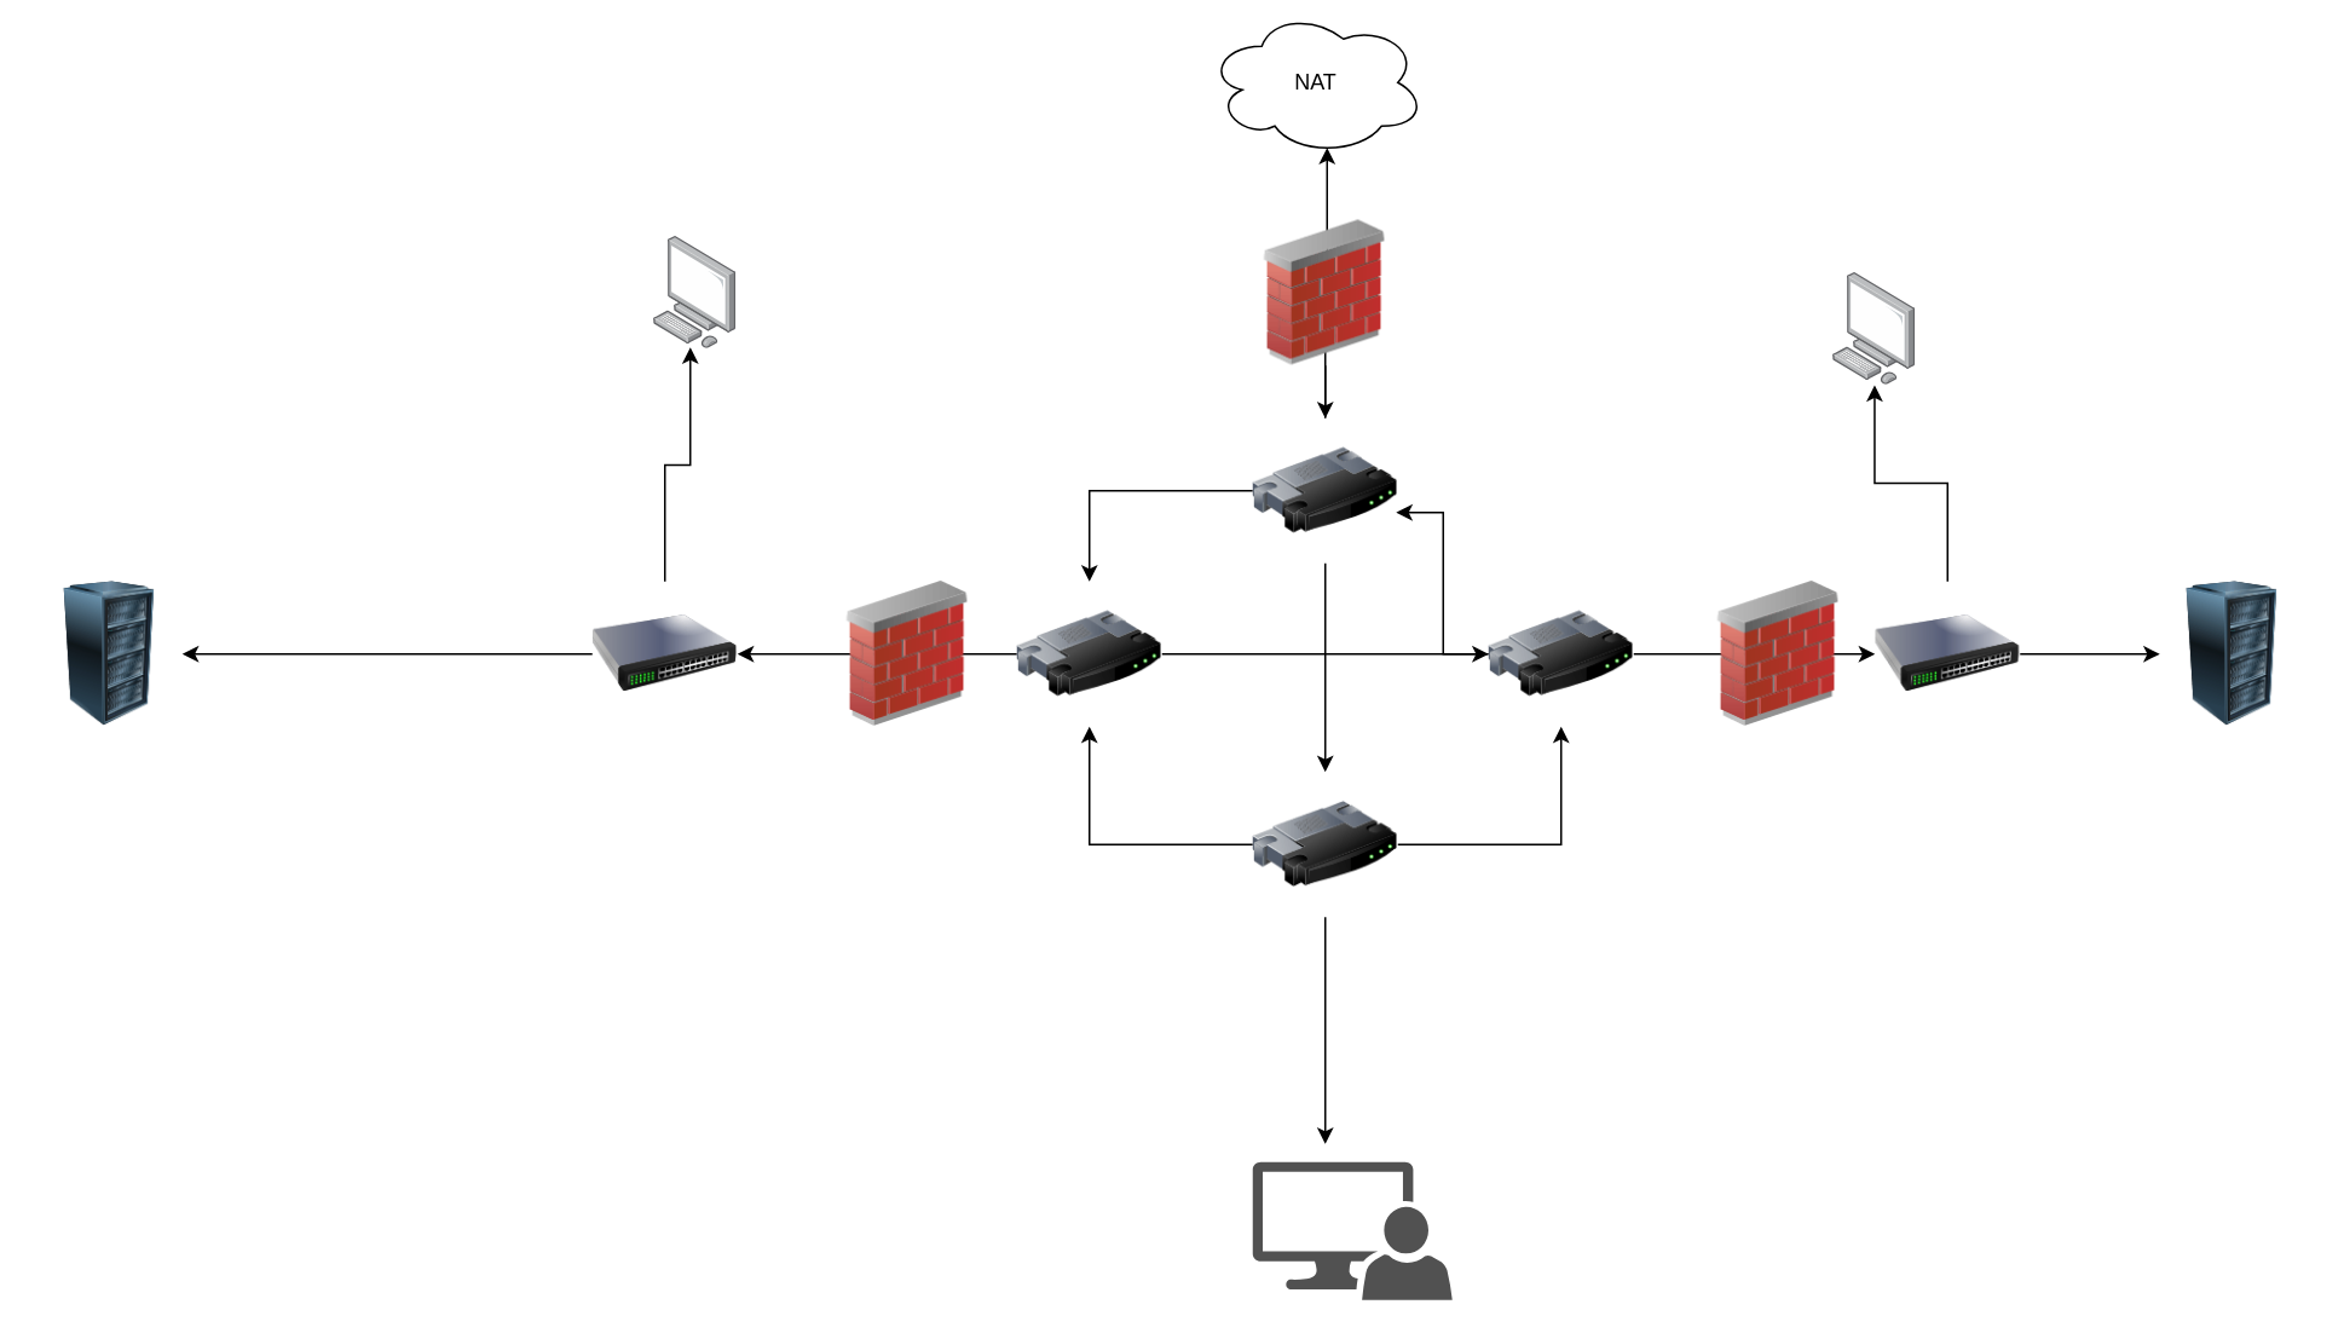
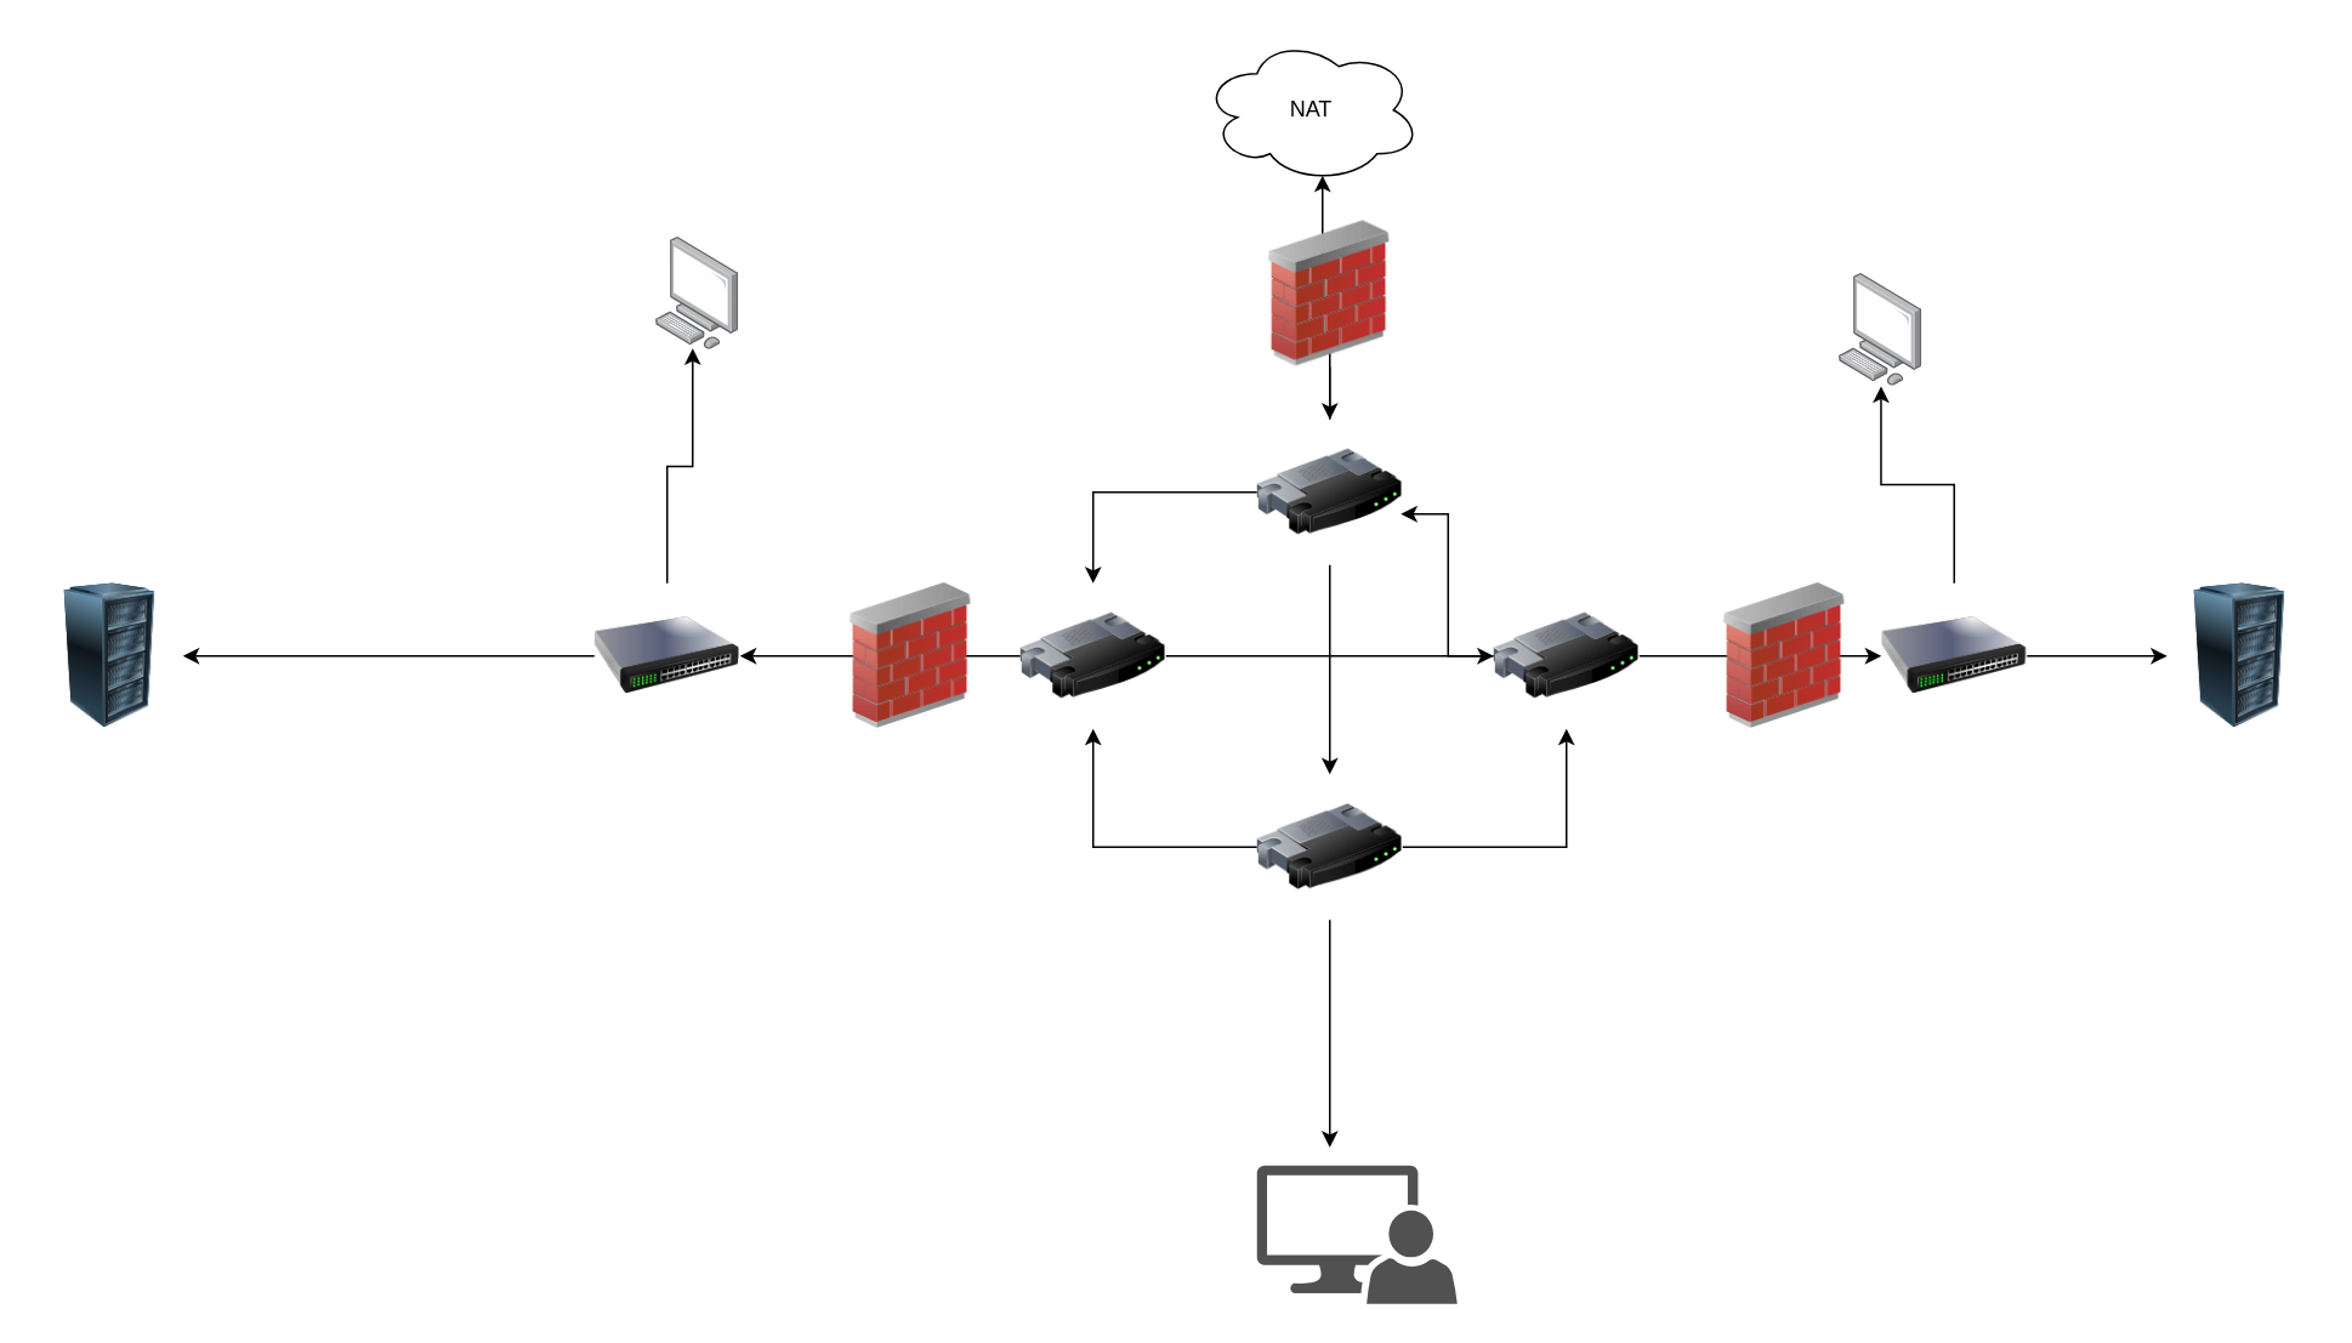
- <mxCell id="2" value="&lt;div&gt;NAT&lt;/div&gt;" style="ellipse;shape=cloud;whiteSpace=wrap;html=1;" parent="1" vertex="1"><mxGeometry x="665" y="5" width="120" height="80" as="geometry" /></mxCell>
+ <mxCell id="2" value="&lt;div&gt;NAT&lt;/div&gt;" style="ellipse;shape=cloud;whiteSpace=wrap;html=1;" parent="1" vertex="1"><mxGeometry x="660" y="20" width="120" height="80" as="geometry" /></mxCell>
